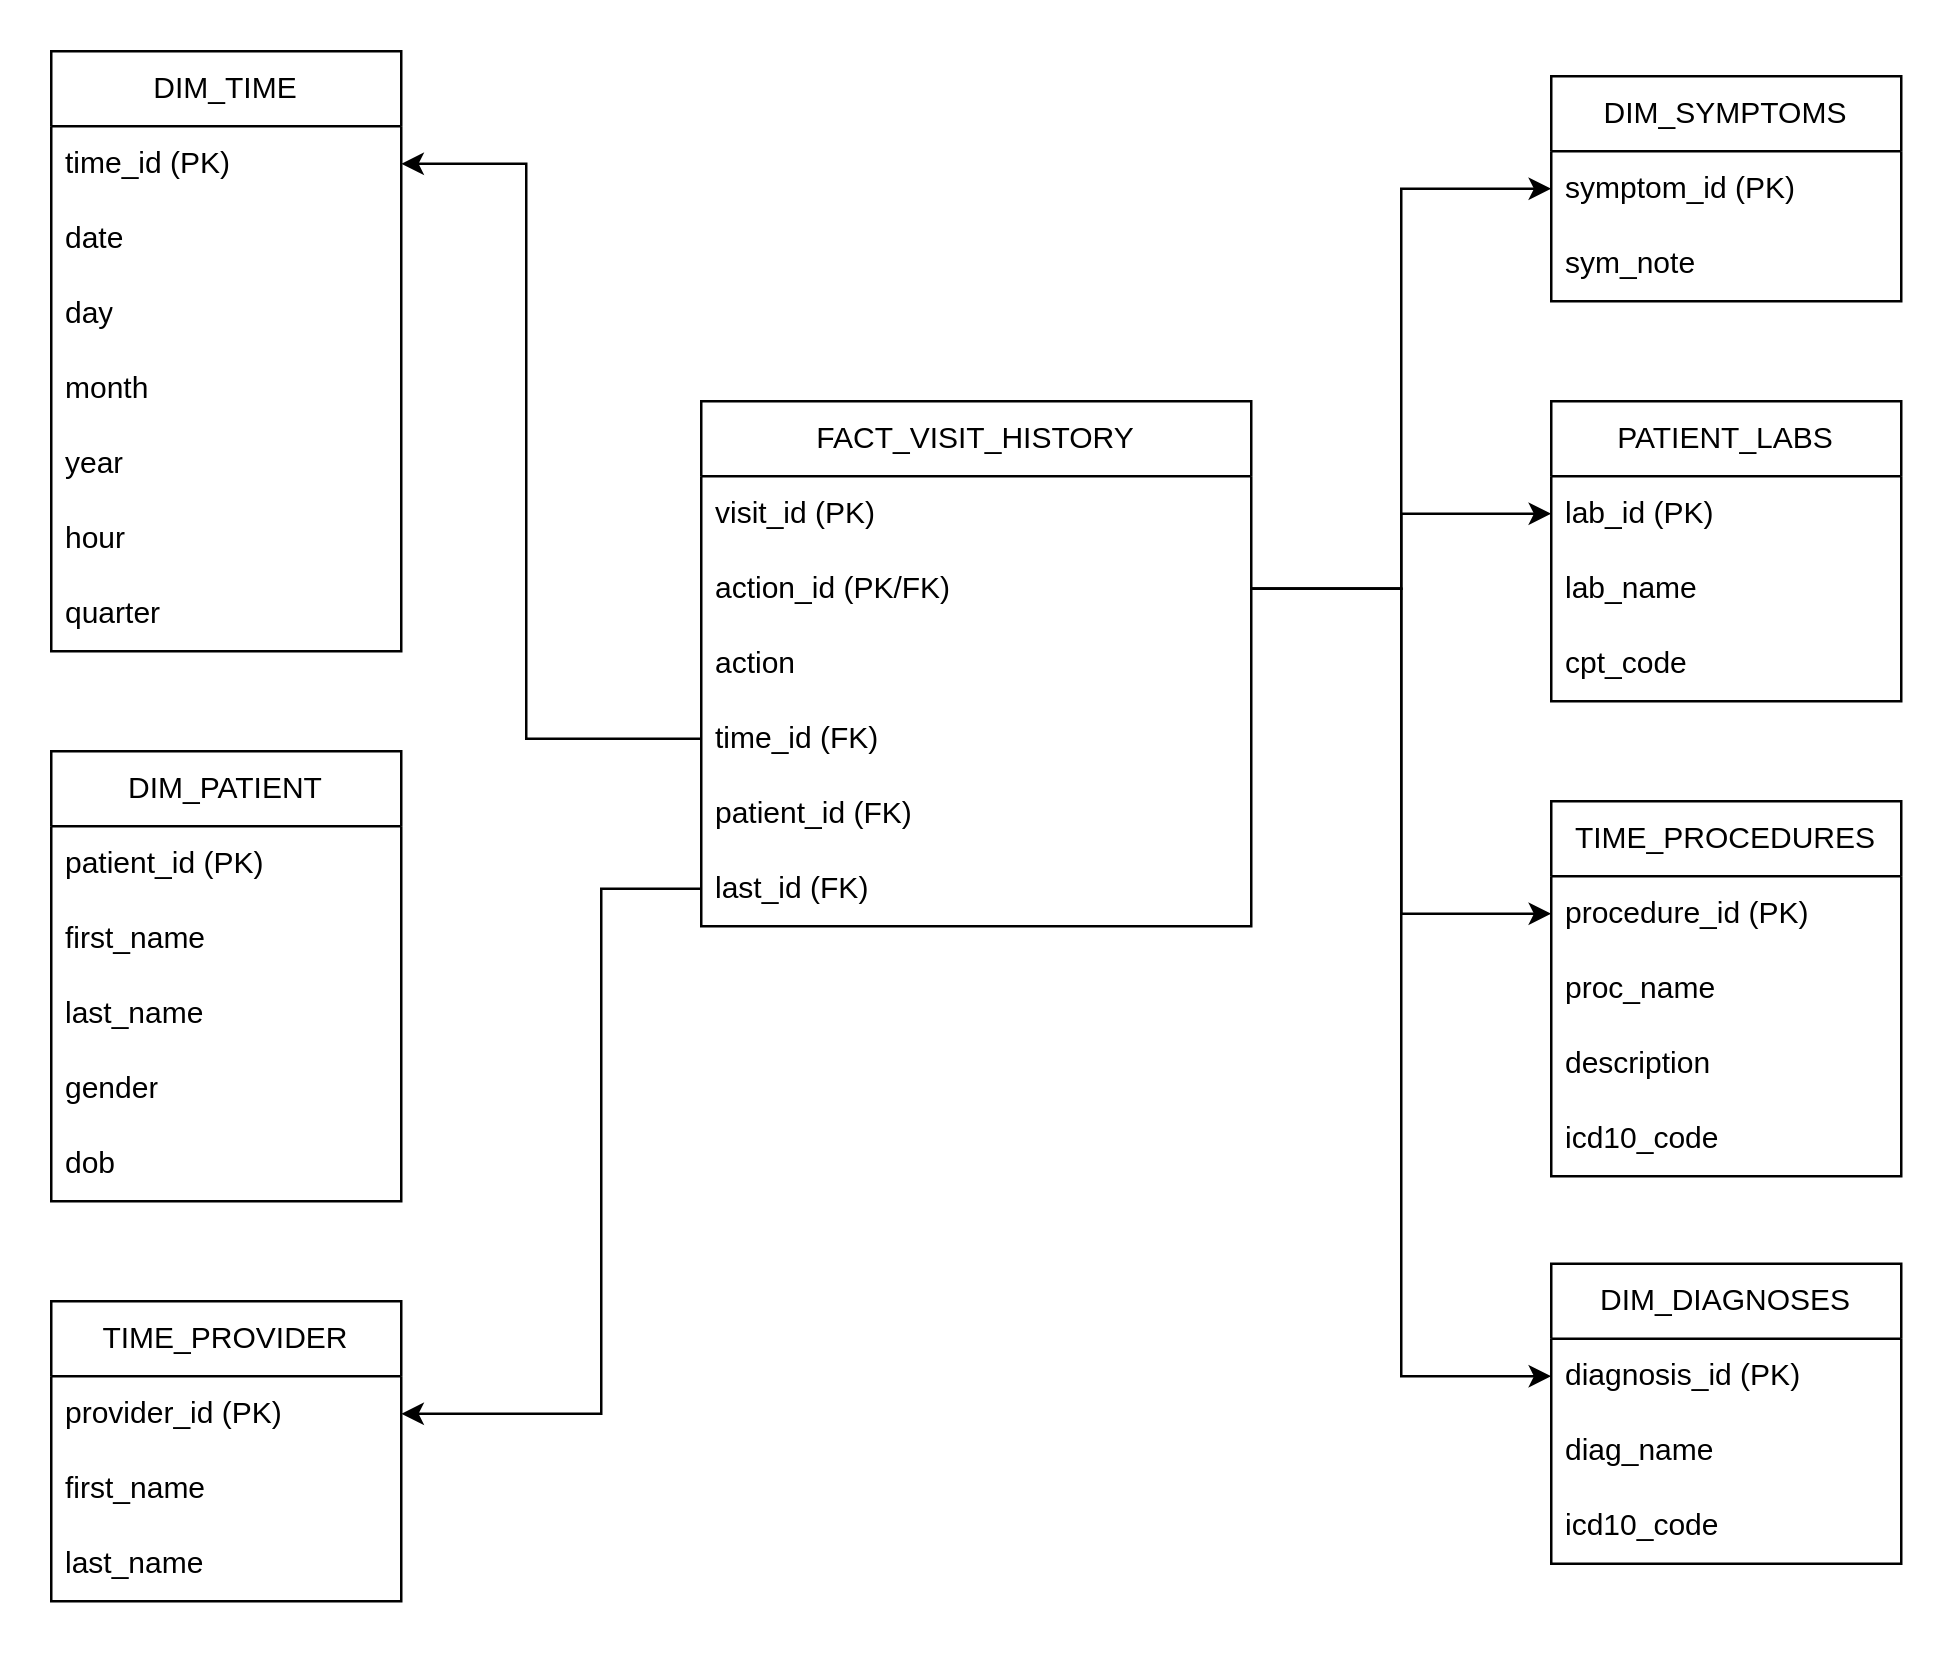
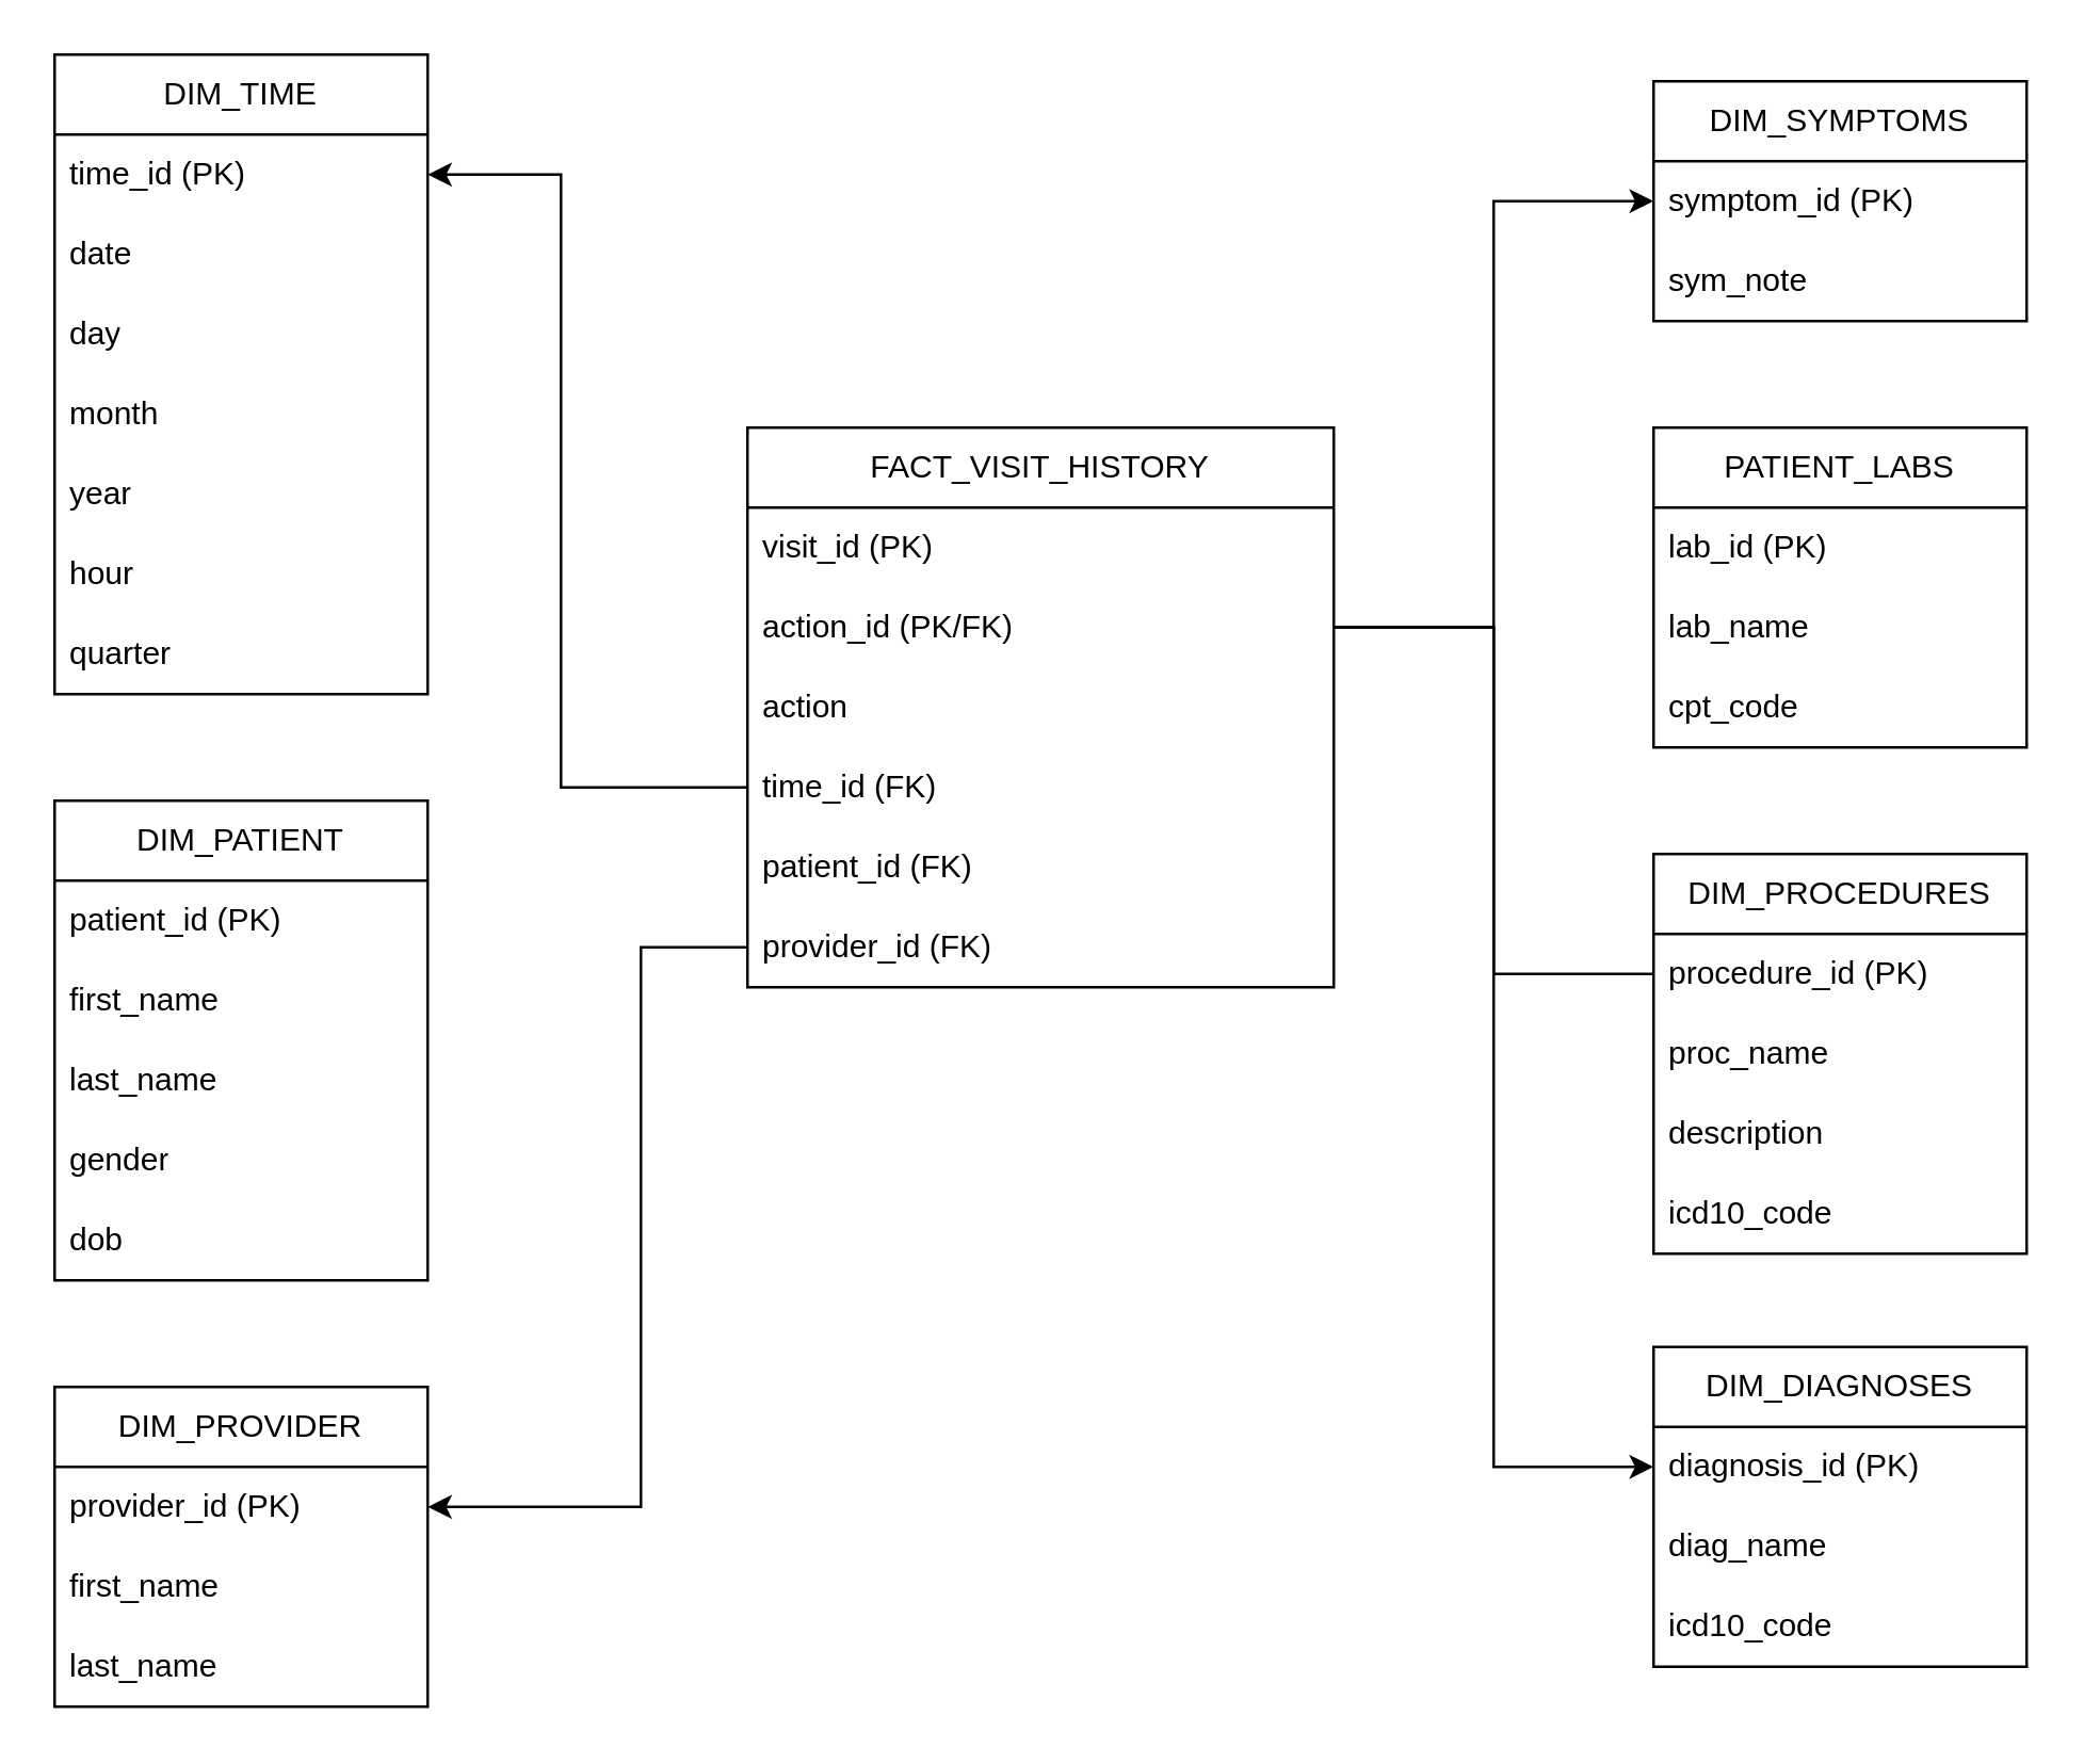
- <mxCell id="39" style="edgeStyle=orthogonalEdgeStyle;rounded=0;orthogonalLoop=1;jettySize=auto;html=1;exitX=1;exitY=0.5;exitDx=0;exitDy=0;entryX=0;entryY=0.5;entryDx=0;entryDy=0;" edge="1" parent="1" source="4" target="46"><mxGeometry relative="1" as="geometry" /></mxCell>
- <mxCell id="27" value="TIME_PROCEDURES" style="swimlane;fontStyle=0;childLayout=stackLayout;horizontal=1;startSize=30;horizontalStack=0;resizeParent=1;resizeParentMax=0;resizeLast=0;collapsible=1;marginBottom=0;whiteSpace=wrap;html=1;" vertex="1" parent="1"><mxGeometry x="620" y="320" width="140" height="150" as="geometry" /></mxCell>
+ <mxCell id="27" value="DIM_PROCEDURES" style="swimlane;fontStyle=0;childLayout=stackLayout;horizontal=1;startSize=30;horizontalStack=0;resizeParent=1;resizeParentMax=0;resizeLast=0;collapsible=1;marginBottom=0;whiteSpace=wrap;html=1;" vertex="1" parent="1"><mxGeometry x="620" y="320" width="140" height="150" as="geometry" /></mxCell>
- <mxCell id="8" value="last_id&amp;nbsp;(FK)" style="text;strokeColor=none;fillColor=none;align=left;verticalAlign=middle;spacingLeft=4;spacingRight=4;overflow=hidden;points=[[0,0.5],[1,0.5]];portConstraint=eastwest;rotatable=0;whiteSpace=wrap;html=1;" parent="2" vertex="1"><mxGeometry y="180" width="220" height="30" as="geometry" /></mxCell>
+ <mxCell id="8" value="provider_id&amp;nbsp;(FK)" style="text;strokeColor=none;fillColor=none;align=left;verticalAlign=middle;spacingLeft=4;spacingRight=4;overflow=hidden;points=[[0,0.5],[1,0.5]];portConstraint=eastwest;rotatable=0;whiteSpace=wrap;html=1;" parent="2" vertex="1"><mxGeometry y="180" width="220" height="30" as="geometry" /></mxCell>
- <mxCell id="44" value="" style="edgeStyle=orthogonalEdgeStyle;rounded=0;orthogonalLoop=1;jettySize=auto;html=1;exitX=1;exitY=0.5;exitDx=0;exitDy=0;entryX=0;entryY=0.5;entryDx=0;entryDy=0;" edge="1" parent="1" source="4" target="28"><mxGeometry relative="1" as="geometry"><mxPoint x="500" y="235" as="sourcePoint" /><mxPoint x="620" y="70" as="targetPoint" /></mxGeometry></mxCell>
+ <mxCell id="44" value="" style="edgeStyle=orthogonalEdgeStyle;rounded=0;orthogonalLoop=1;jettySize=auto;html=1;exitX=1;exitY=0.5;exitDx=0;exitDy=0;entryX=0;entryY=0.5;entryDx=0;entryDy=0;endArrow=none;" edge="1" parent="1" source="4" target="28"><mxGeometry relative="1" as="geometry"><mxPoint x="500" y="235" as="sourcePoint" /><mxPoint x="620" y="70" as="targetPoint" /></mxGeometry></mxCell>
- <mxCell id="23" value="TIME_PROVIDER" style="swimlane;fontStyle=0;childLayout=stackLayout;horizontal=1;startSize=30;horizontalStack=0;resizeParent=1;resizeParentMax=0;resizeLast=0;collapsible=1;marginBottom=0;whiteSpace=wrap;html=1;" vertex="1" parent="1"><mxGeometry x="20" y="520" width="140" height="120" as="geometry" /></mxCell>
+ <mxCell id="23" value="DIM_PROVIDER" style="swimlane;fontStyle=0;childLayout=stackLayout;horizontal=1;startSize=30;horizontalStack=0;resizeParent=1;resizeParentMax=0;resizeLast=0;collapsible=1;marginBottom=0;whiteSpace=wrap;html=1;" vertex="1" parent="1"><mxGeometry x="20" y="520" width="140" height="120" as="geometry" /></mxCell>
